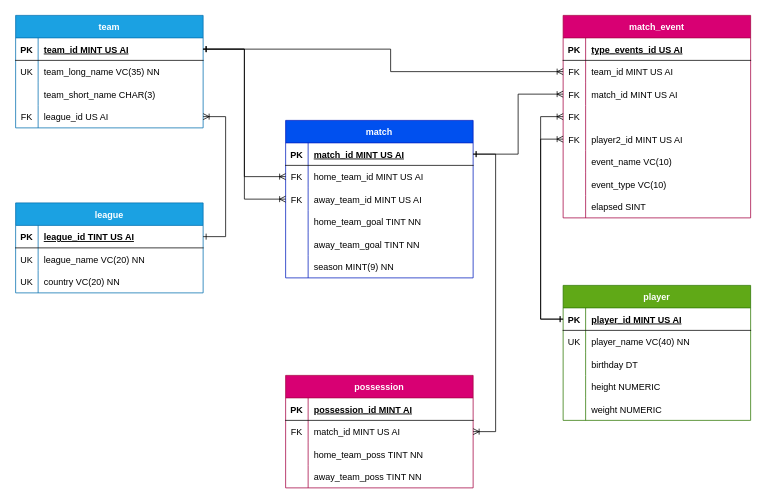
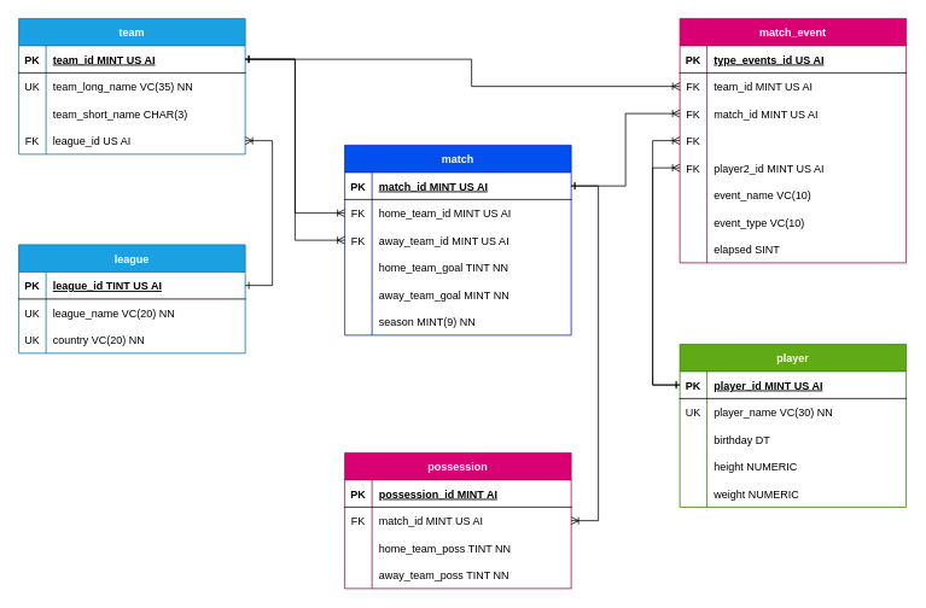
- <mxCell id="56" value="away_team_goal TINT NN" style="shape=partialRectangle;overflow=hidden;connectable=0;fillColor=none;top=0;left=0;bottom=0;right=0;align=left;spacingLeft=6;" parent="54" vertex="1"><mxGeometry x="30" width="220" height="30" as="geometry"><mxRectangle width="220" height="30" as="alternateBounds" /></mxGeometry></mxCell>
+ <mxCell id="56" value="away_team_goal MINT NN" style="shape=partialRectangle;overflow=hidden;connectable=0;fillColor=none;top=0;left=0;bottom=0;right=0;align=left;spacingLeft=6;" parent="54" vertex="1"><mxGeometry x="30" width="220" height="30" as="geometry"><mxRectangle width="220" height="30" as="alternateBounds" /></mxGeometry></mxCell>
- <mxCell id="21" value="player_name VC(40) NN" style="shape=partialRectangle;overflow=hidden;connectable=0;fillColor=none;top=0;left=0;bottom=0;right=0;align=left;spacingLeft=6;" parent="19" vertex="1"><mxGeometry x="30" width="220" height="30" as="geometry"><mxRectangle width="220" height="30" as="alternateBounds" /></mxGeometry></mxCell>
+ <mxCell id="21" value="player_name VC(30) NN" style="shape=partialRectangle;overflow=hidden;connectable=0;fillColor=none;top=0;left=0;bottom=0;right=0;align=left;spacingLeft=6;" parent="19" vertex="1"><mxGeometry x="30" width="220" height="30" as="geometry"><mxRectangle width="220" height="30" as="alternateBounds" /></mxGeometry></mxCell>
